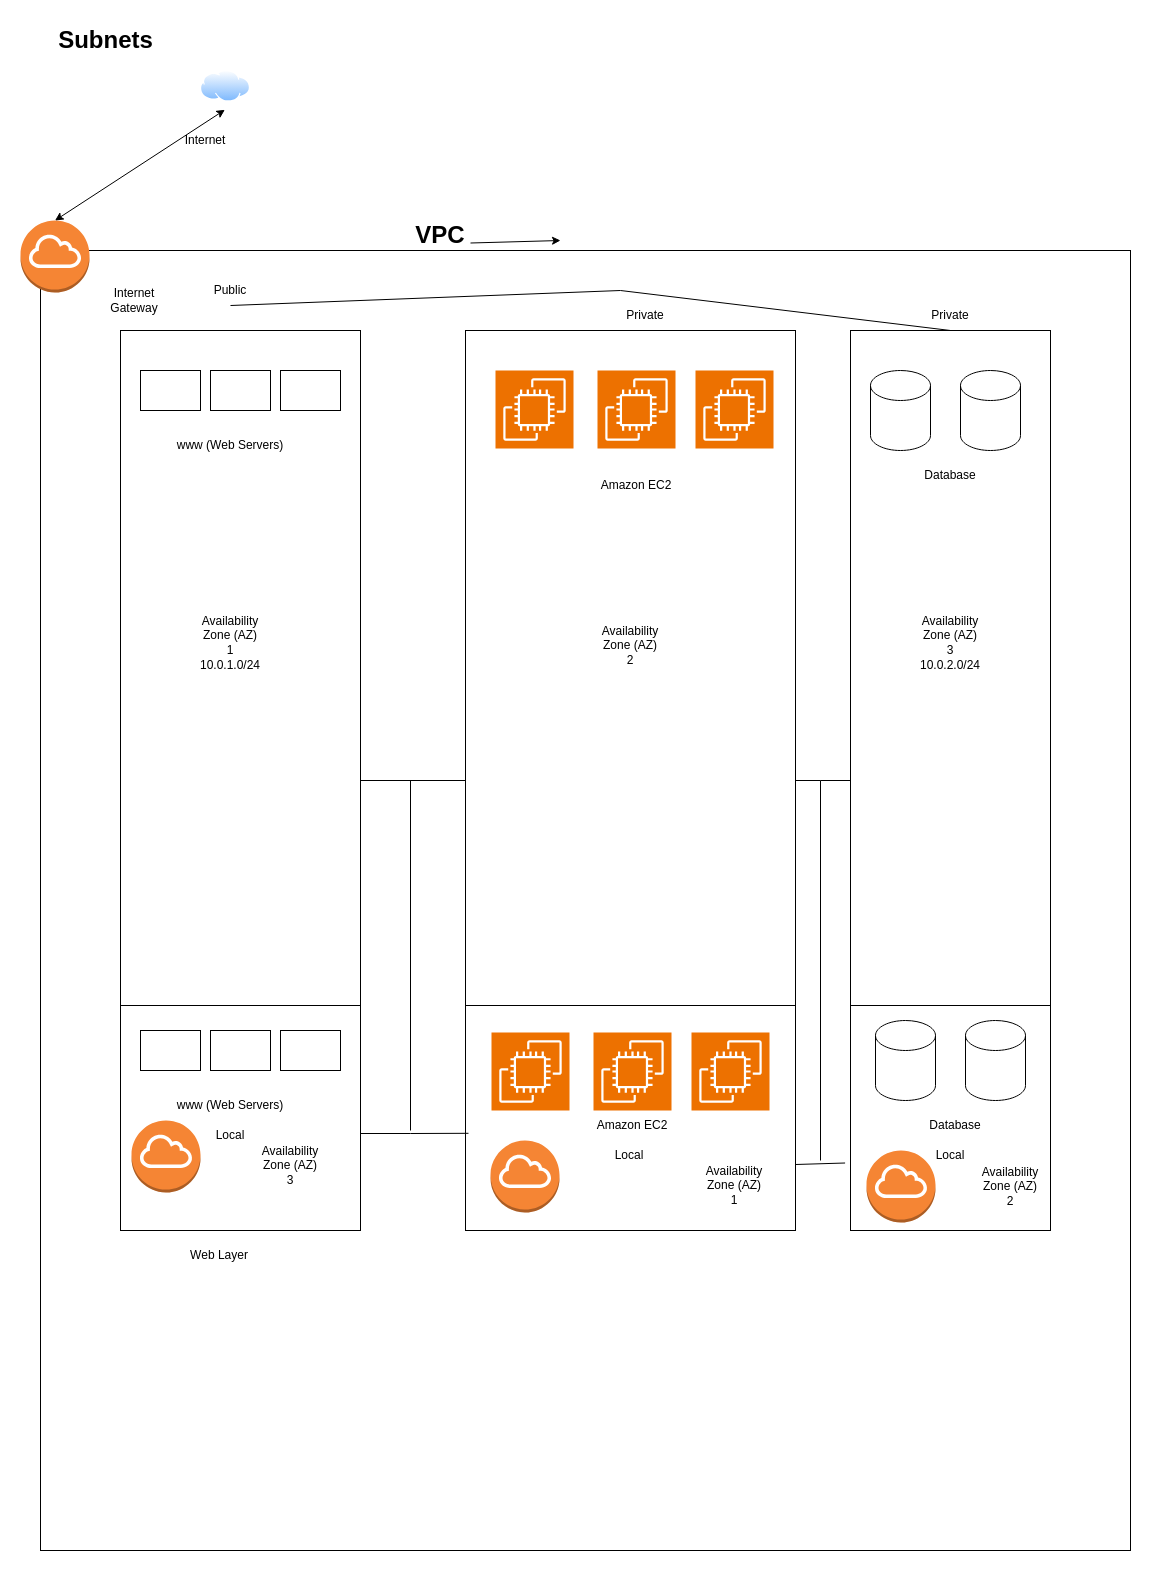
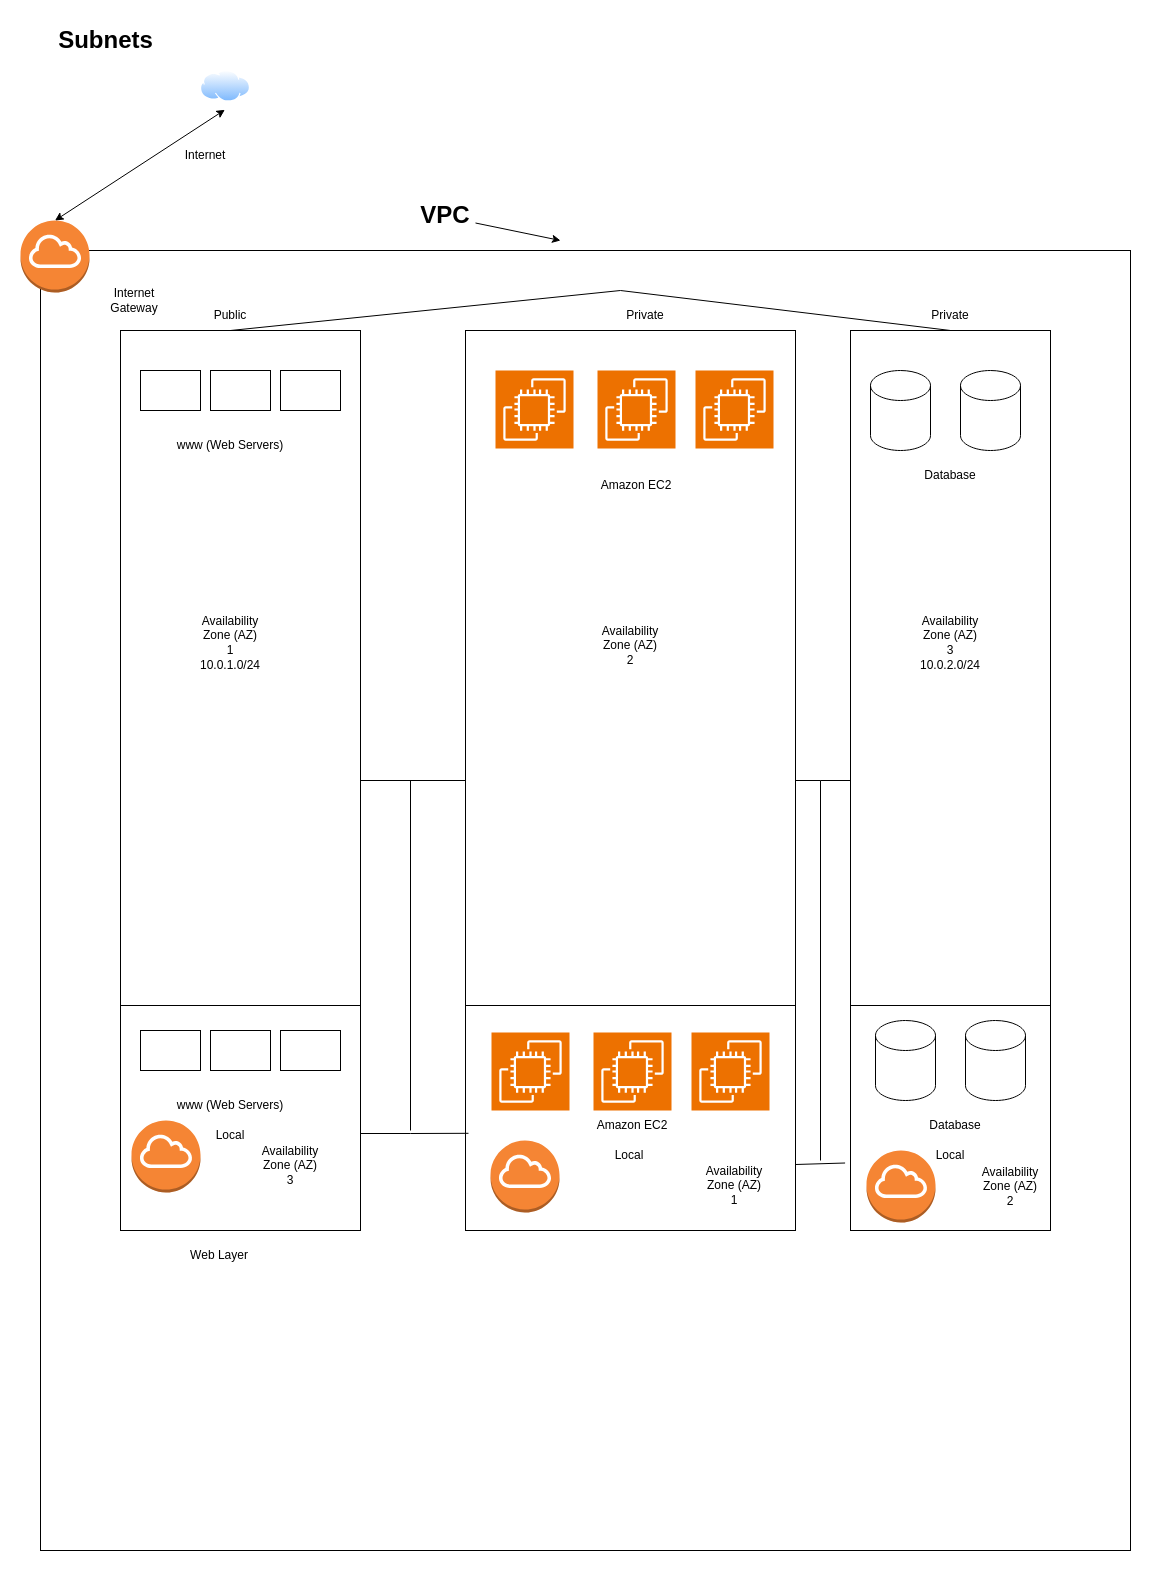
- <mxCell id="13" value="Internet" style="text;html=1;strokeColor=none;fillColor=none;align=center;verticalAlign=middle;whiteSpace=wrap;rounded=0;" parent="1" vertex="1"><mxGeometry x="175" y="125" width="60" height="30" as="geometry" /></mxCell>
+ <mxCell id="13" value="Internet" style="text;html=1;strokeColor=none;fillColor=none;align=center;verticalAlign=middle;whiteSpace=wrap;rounded=0;" parent="1" vertex="1"><mxGeometry x="175" y="140" width="60" height="30" as="geometry" /></mxCell>
- <mxCell id="62" value="&lt;b&gt;&lt;font style=&quot;font-size: 24px;&quot;&gt;VPC&lt;/font&gt;&lt;/b&gt;" style="text;html=1;strokeColor=none;fillColor=none;align=center;verticalAlign=middle;whiteSpace=wrap;rounded=0;" parent="1" vertex="1"><mxGeometry x="410" y="220" width="60" height="30" as="geometry" /></mxCell>
+ <mxCell id="62" value="&lt;b&gt;&lt;font style=&quot;font-size: 24px;&quot;&gt;VPC&lt;/font&gt;&lt;/b&gt;" style="text;html=1;strokeColor=none;fillColor=none;align=center;verticalAlign=middle;whiteSpace=wrap;rounded=0;" parent="1" vertex="1"><mxGeometry x="415" y="200" width="60" height="30" as="geometry" /></mxCell>
- <mxCell id="6" value="Public" style="text;html=1;strokeColor=none;fillColor=none;align=center;verticalAlign=middle;whiteSpace=wrap;rounded=0;" parent="1" vertex="1"><mxGeometry x="200" y="275" width="60" height="30" as="geometry" /></mxCell>
+ <mxCell id="6" value="Public" style="text;html=1;strokeColor=none;fillColor=none;align=center;verticalAlign=middle;whiteSpace=wrap;rounded=0;" parent="1" vertex="1"><mxGeometry x="200" y="300" width="60" height="30" as="geometry" /></mxCell>
